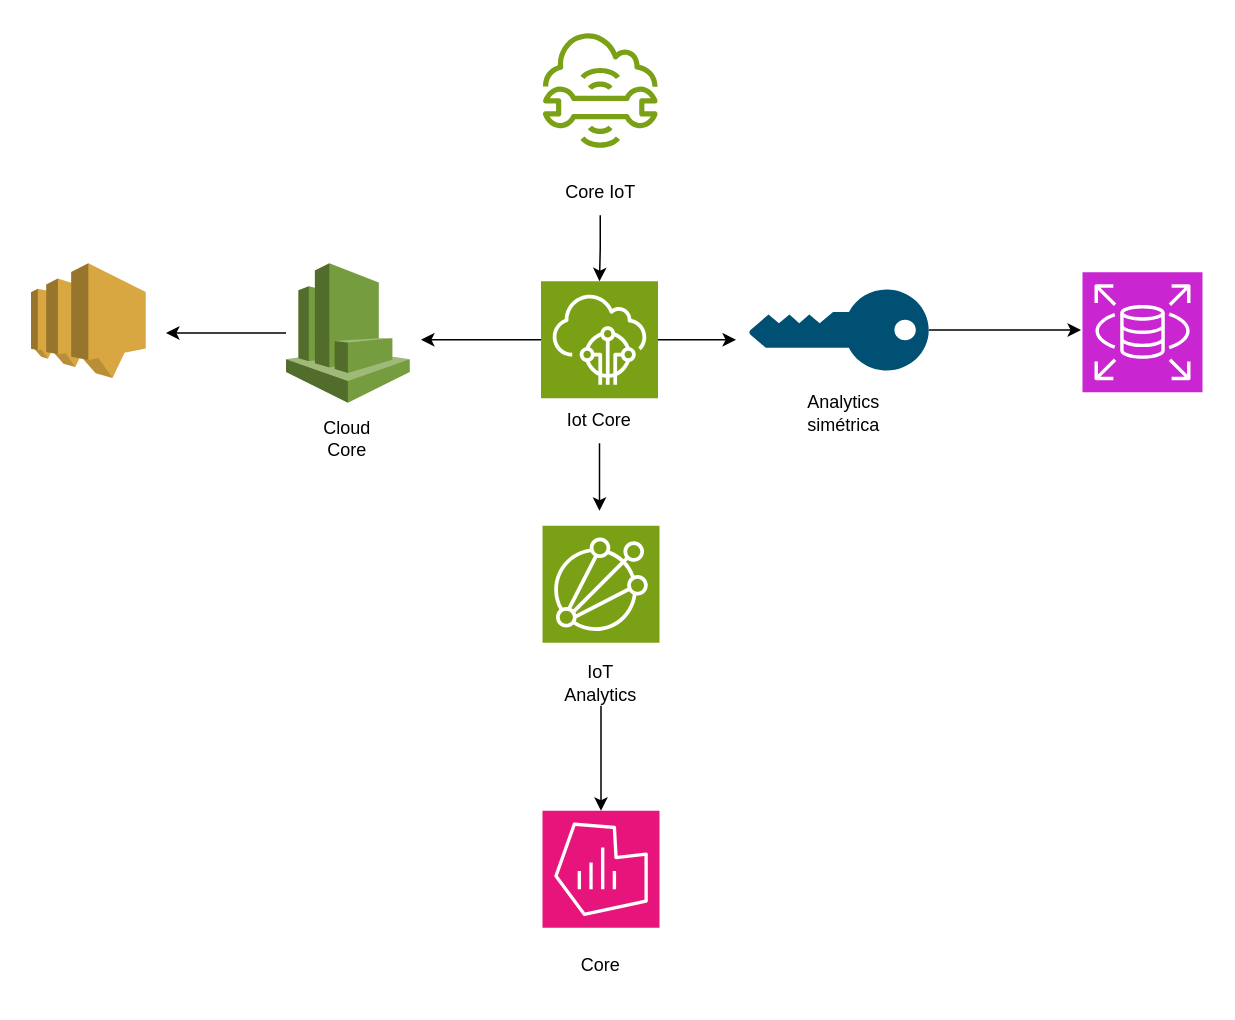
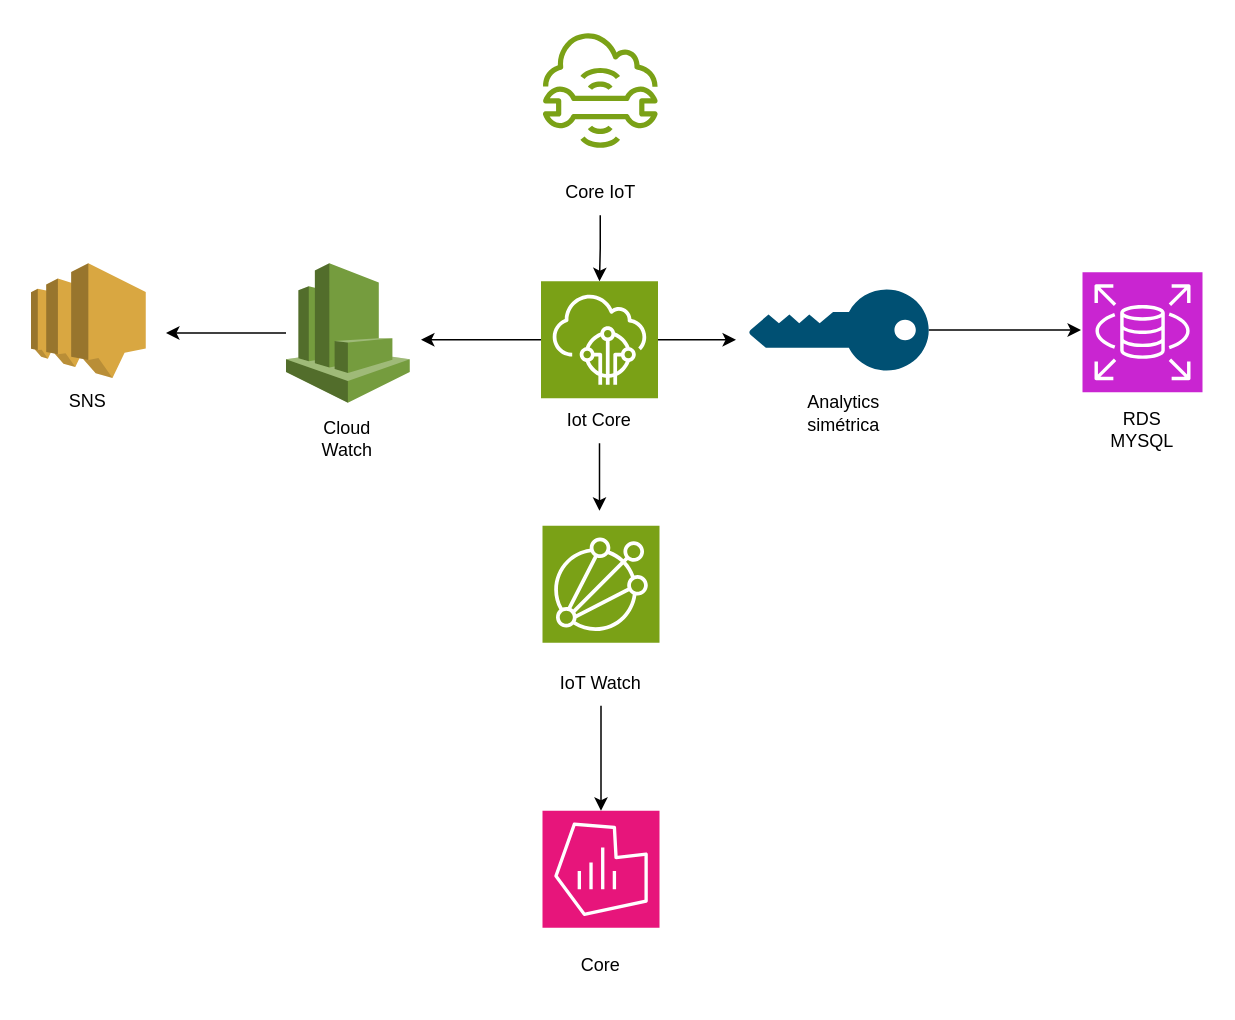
+ <mxCell id="24" value="SNS" style="text;html=1;align=center;verticalAlign=middle;whiteSpace=wrap;rounded=0;" vertex="1" parent="22"><mxGeometry x="8.25" y="76.5" width="60" height="30" as="geometry" /></mxCell>
+ <mxCell id="15" value="RDS MYSQL" style="text;html=1;align=center;verticalAlign=middle;whiteSpace=wrap;rounded=0;" vertex="1" parent="13"><mxGeometry x="10" y="90" width="60" height="30" as="geometry" /></mxCell>
- <mxCell id="28" value="Cloud Core" style="text;html=1;align=center;verticalAlign=middle;whiteSpace=wrap;rounded=0;" vertex="1" parent="25"><mxGeometry x="11" y="102" width="60" height="30" as="geometry" /></mxCell>
+ <mxCell id="28" value="Cloud Watch" style="text;html=1;align=center;verticalAlign=middle;whiteSpace=wrap;rounded=0;" vertex="1" parent="25"><mxGeometry x="11" y="102" width="60" height="30" as="geometry" /></mxCell>
- <mxCell id="12" value="IoT Analytics" style="text;html=1;align=center;verticalAlign=middle;whiteSpace=wrap;rounded=0;" vertex="1" parent="9"><mxGeometry x="9" y="90" width="60" height="30" as="geometry" /></mxCell>
+ <mxCell id="12" value="IoT Watch" style="text;html=1;align=center;verticalAlign=middle;whiteSpace=wrap;rounded=0;" vertex="1" parent="9"><mxGeometry x="9" y="90" width="60" height="30" as="geometry" /></mxCell>
